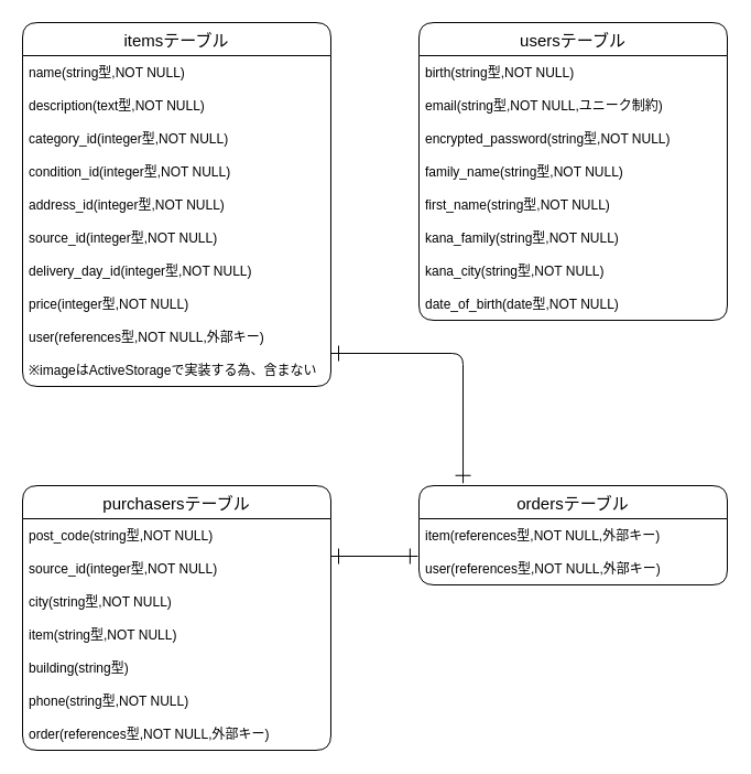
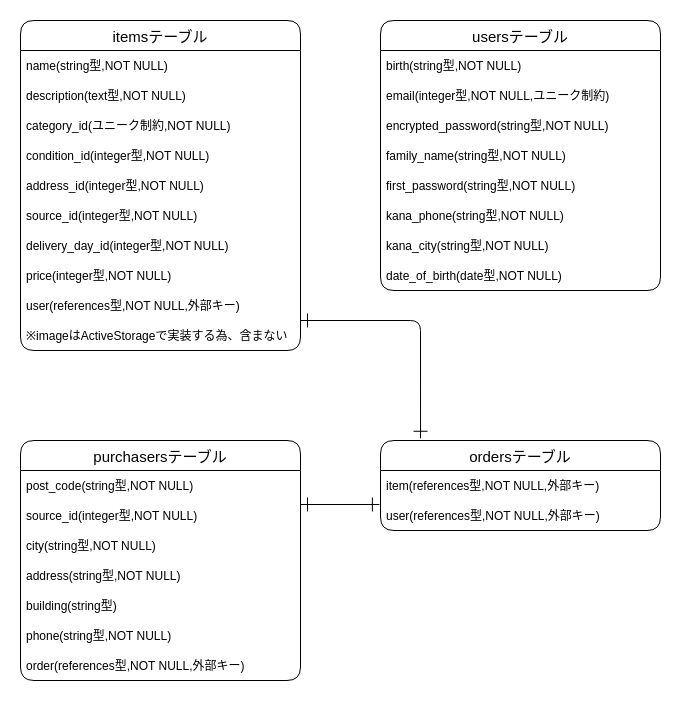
- <mxCell id="15" value="email(string型,NOT NULL,ユニーク制約)" style="text;strokeColor=none;fillColor=none;align=left;verticalAlign=middle;spacingLeft=4;spacingRight=4;overflow=hidden;points=[[0,0.5],[1,0.5]];portConstraint=eastwest;rotatable=0;rounded=1;" parent="13" vertex="1"><mxGeometry y="60" width="280" height="30" as="geometry" /></mxCell>
+ <mxCell id="15" value="email(integer型,NOT NULL,ユニーク制約)" style="text;strokeColor=none;fillColor=none;align=left;verticalAlign=middle;spacingLeft=4;spacingRight=4;overflow=hidden;points=[[0,0.5],[1,0.5]];portConstraint=eastwest;rotatable=0;rounded=1;" parent="13" vertex="1"><mxGeometry y="60" width="280" height="30" as="geometry" /></mxCell>
- <mxCell id="5" value="category_id(integer型,NOT NULL)" style="text;strokeColor=none;fillColor=none;align=left;verticalAlign=middle;spacingLeft=4;spacingRight=4;overflow=hidden;points=[[0,0.5],[1,0.5]];portConstraint=eastwest;rotatable=0;rounded=1;" parent="2" vertex="1"><mxGeometry y="90" width="280" height="30" as="geometry" /></mxCell>
+ <mxCell id="5" value="category_id(ユニーク制約,NOT NULL)" style="text;strokeColor=none;fillColor=none;align=left;verticalAlign=middle;spacingLeft=4;spacingRight=4;overflow=hidden;points=[[0,0.5],[1,0.5]];portConstraint=eastwest;rotatable=0;rounded=1;" parent="2" vertex="1"><mxGeometry y="90" width="280" height="30" as="geometry" /></mxCell>
- <mxCell id="18" value="first_name(string型,NOT NULL)" style="text;strokeColor=none;fillColor=none;align=left;verticalAlign=middle;spacingLeft=4;spacingRight=4;overflow=hidden;points=[[0,0.5],[1,0.5]];portConstraint=eastwest;rotatable=0;rounded=1;" vertex="1" parent="13"><mxGeometry y="150" width="280" height="30" as="geometry" /></mxCell>
+ <mxCell id="18" value="first_password(string型,NOT NULL)" style="text;strokeColor=none;fillColor=none;align=left;verticalAlign=middle;spacingLeft=4;spacingRight=4;overflow=hidden;points=[[0,0.5],[1,0.5]];portConstraint=eastwest;rotatable=0;rounded=1;" vertex="1" parent="13"><mxGeometry y="150" width="280" height="30" as="geometry" /></mxCell>
- <mxCell id="19" value="kana_family(string型,NOT NULL)" style="text;strokeColor=none;fillColor=none;align=left;verticalAlign=middle;spacingLeft=4;spacingRight=4;overflow=hidden;points=[[0,0.5],[1,0.5]];portConstraint=eastwest;rotatable=0;rounded=1;" vertex="1" parent="13"><mxGeometry y="180" width="280" height="30" as="geometry" /></mxCell>
+ <mxCell id="19" value="kana_phone(string型,NOT NULL)" style="text;strokeColor=none;fillColor=none;align=left;verticalAlign=middle;spacingLeft=4;spacingRight=4;overflow=hidden;points=[[0,0.5],[1,0.5]];portConstraint=eastwest;rotatable=0;rounded=1;" vertex="1" parent="13"><mxGeometry y="180" width="280" height="30" as="geometry" /></mxCell>
- <mxCell id="30" value="item(string型,NOT NULL)" style="text;strokeColor=none;fillColor=none;align=left;verticalAlign=middle;spacingLeft=4;spacingRight=4;overflow=hidden;points=[[0,0.5],[1,0.5]];portConstraint=eastwest;rotatable=0;rounded=1;" parent="26" vertex="1"><mxGeometry y="120" width="280" height="30" as="geometry" /></mxCell>
+ <mxCell id="30" value="address(string型,NOT NULL)" style="text;strokeColor=none;fillColor=none;align=left;verticalAlign=middle;spacingLeft=4;spacingRight=4;overflow=hidden;points=[[0,0.5],[1,0.5]];portConstraint=eastwest;rotatable=0;rounded=1;" parent="26" vertex="1"><mxGeometry y="120" width="280" height="30" as="geometry" /></mxCell>
